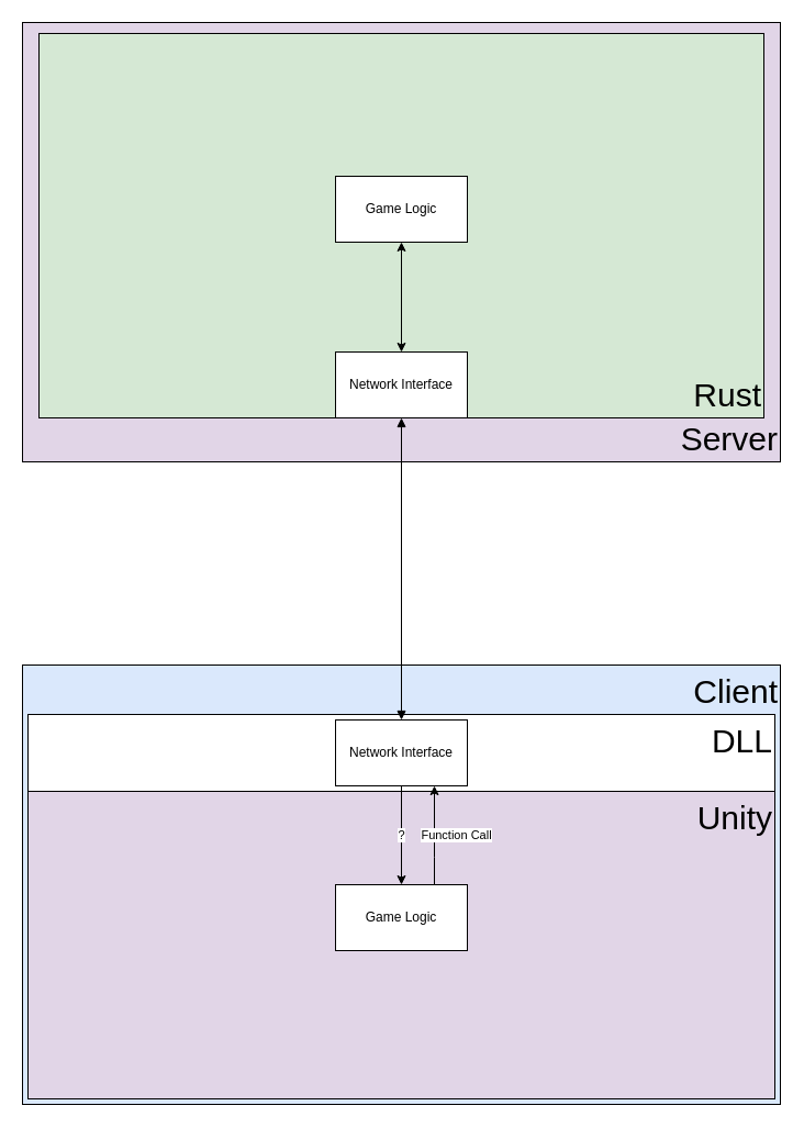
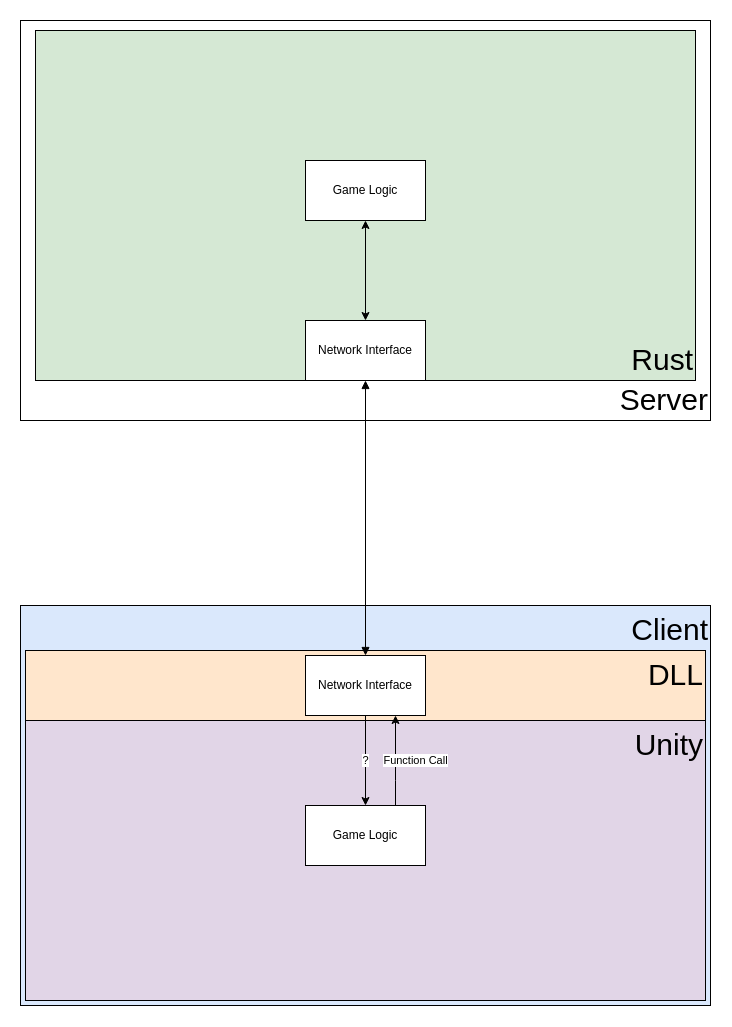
- <mxCell id="5" value="&lt;div style=&quot;&quot;&gt;&lt;span style=&quot;background-color: initial;&quot;&gt;&lt;font style=&quot;font-size: 30px;&quot;&gt;Server&lt;/font&gt;&lt;/span&gt;&lt;/div&gt;" style="rounded=0;whiteSpace=wrap;html=1;align=right;verticalAlign=bottom;fillColor=#e1d5e7;" vertex="1" parent="1"><mxGeometry x="20" y="20" width="690" height="400" as="geometry" /></mxCell>
+ <mxCell id="5" value="&lt;div style=&quot;&quot;&gt;&lt;span style=&quot;background-color: initial;&quot;&gt;&lt;font style=&quot;font-size: 30px;&quot;&gt;Server&lt;/font&gt;&lt;/span&gt;&lt;/div&gt;" style="rounded=0;whiteSpace=wrap;html=1;align=right;verticalAlign=bottom;" vertex="1" parent="1"><mxGeometry x="20" y="20" width="690" height="400" as="geometry" /></mxCell>
- <mxCell id="4" value="&lt;font style=&quot;font-size: 30px;&quot;&gt;DLL&lt;/font&gt;" style="rounded=0;whiteSpace=wrap;html=1;align=right;verticalAlign=top;" vertex="1" parent="1"><mxGeometry x="25" y="650" width="680" height="70" as="geometry" /></mxCell>
+ <mxCell id="4" value="&lt;font style=&quot;font-size: 30px;&quot;&gt;DLL&lt;/font&gt;" style="rounded=0;whiteSpace=wrap;html=1;align=right;verticalAlign=top;fillColor=#ffe6cc;" vertex="1" parent="1"><mxGeometry x="25" y="650" width="680" height="70" as="geometry" /></mxCell>
